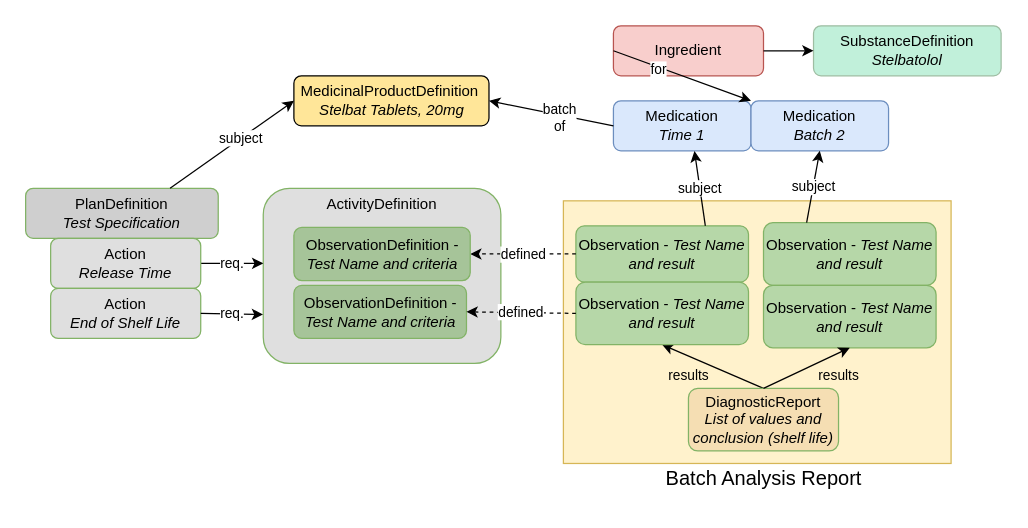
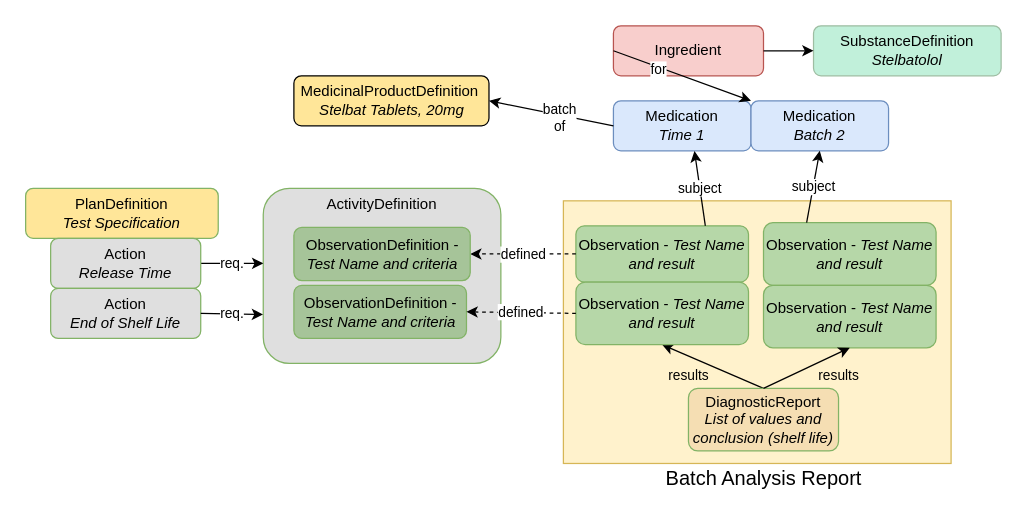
- <mxCell id="14" value="" style="endArrow=classic;html=1;rounded=0;exitX=0.75;exitY=0;exitDx=0;exitDy=0;entryX=0;entryY=0.5;entryDx=0;entryDy=0;" parent="1" source="6" target="5" edge="1"><mxGeometry width="50" height="50" relative="1" as="geometry"><mxPoint x="190" y="220" as="sourcePoint" /><mxPoint x="260" y="210" as="targetPoint" /></mxGeometry></mxCell>
- <mxCell id="15" value="subject" style="edgeLabel;html=1;align=center;verticalAlign=middle;resizable=0;points=[];" parent="14" vertex="1" connectable="0"><mxGeometry x="0.238" y="-3" relative="1" as="geometry"><mxPoint x="-7" as="offset" /></mxGeometry></mxCell>
- <mxCell id="6" value="PlanDefinition&lt;br&gt;&lt;i&gt;Test Specification&lt;/i&gt;" style="rounded=1;whiteSpace=wrap;html=1;fontSize=12;glass=0;strokeWidth=1;shadow=0;fillColor=#cfcfcf;strokeColor=#82b366;" parent="1" vertex="1"><mxGeometry x="20" y="150" width="154" height="40" as="geometry" /></mxCell>
+ <mxCell id="6" value="PlanDefinition&lt;br&gt;&lt;i&gt;Test Specification&lt;/i&gt;" style="rounded=1;whiteSpace=wrap;html=1;fontSize=12;glass=0;strokeWidth=1;shadow=0;fillColor=#ffe699;strokeColor=#82b366;" parent="1" vertex="1"><mxGeometry x="20" y="150" width="154" height="40" as="geometry" /></mxCell>
